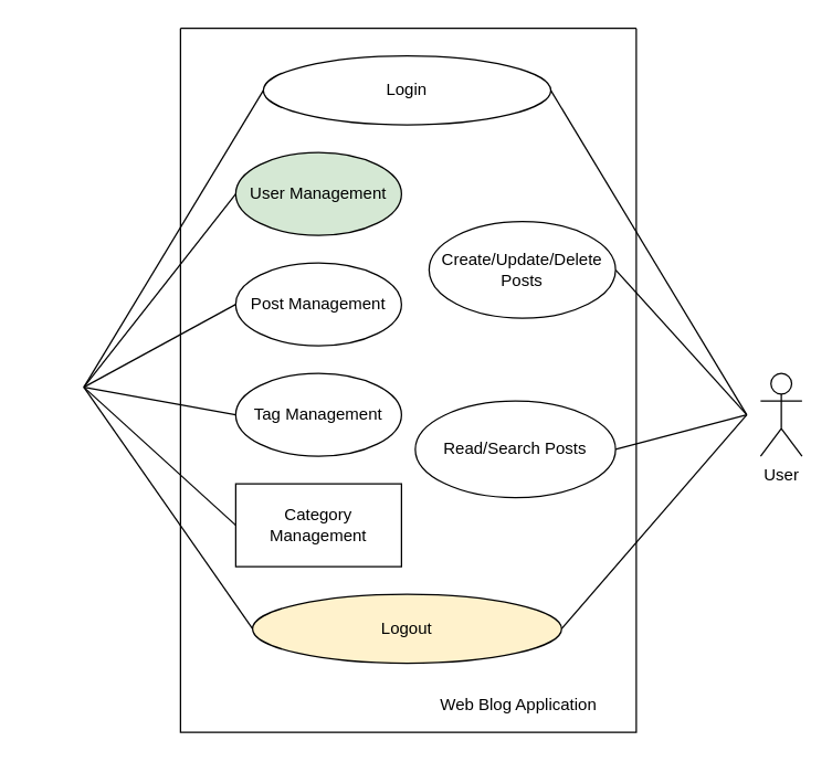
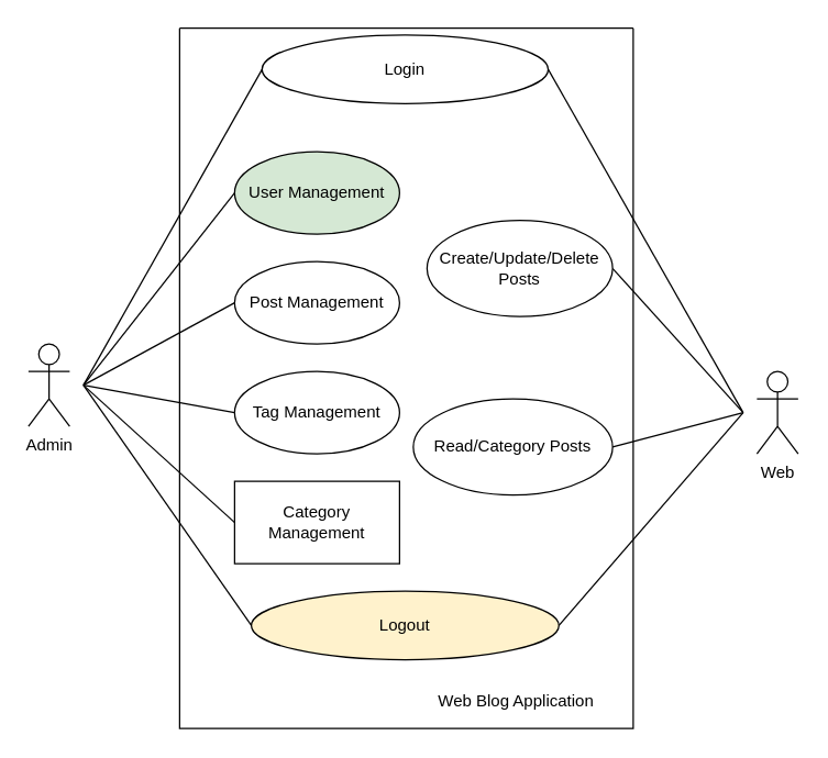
- <mxCell id="6" value="Login" style="ellipse;whiteSpace=wrap;html=1;" vertex="1" parent="3"><mxGeometry x="60" y="20" width="208.13" height="50" as="geometry" /></mxCell>
+ <mxCell id="6" value="Login" style="ellipse;whiteSpace=wrap;html=1;" vertex="1" parent="3"><mxGeometry x="60" y="5" width="208.13" height="50" as="geometry" /></mxCell>
+ <mxCell id="2" value="Admin" style="shape=umlActor;verticalLabelPosition=bottom;verticalAlign=top;html=1;outlineConnect=0;" vertex="1" parent="1"><mxGeometry x="20" y="250" width="30" height="60" as="geometry" /></mxCell>
- <mxCell id="21" value="Read/Search Posts" style="ellipse;whiteSpace=wrap;html=1;" vertex="1" parent="3"><mxGeometry x="170" y="270" width="145" height="70" as="geometry" /></mxCell>
+ <mxCell id="21" value="Read/Category Posts" style="ellipse;whiteSpace=wrap;html=1;" vertex="1" parent="3"><mxGeometry x="170" y="270" width="145" height="70" as="geometry" /></mxCell>
- <mxCell id="23" value="User" style="shape=umlActor;verticalLabelPosition=bottom;verticalAlign=top;html=1;outlineConnect=0;" vertex="1" parent="1"><mxGeometry x="550" y="270" width="30" height="60" as="geometry" /></mxCell>
+ <mxCell id="23" value="Web" style="shape=umlActor;verticalLabelPosition=bottom;verticalAlign=top;html=1;outlineConnect=0;" vertex="1" parent="1"><mxGeometry x="550" y="270" width="30" height="60" as="geometry" /></mxCell>
